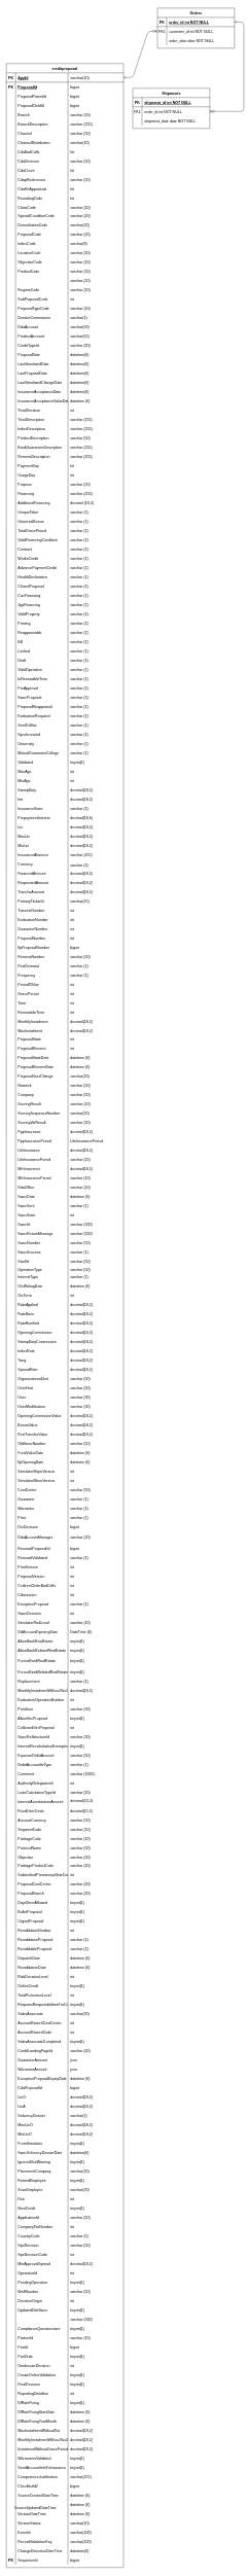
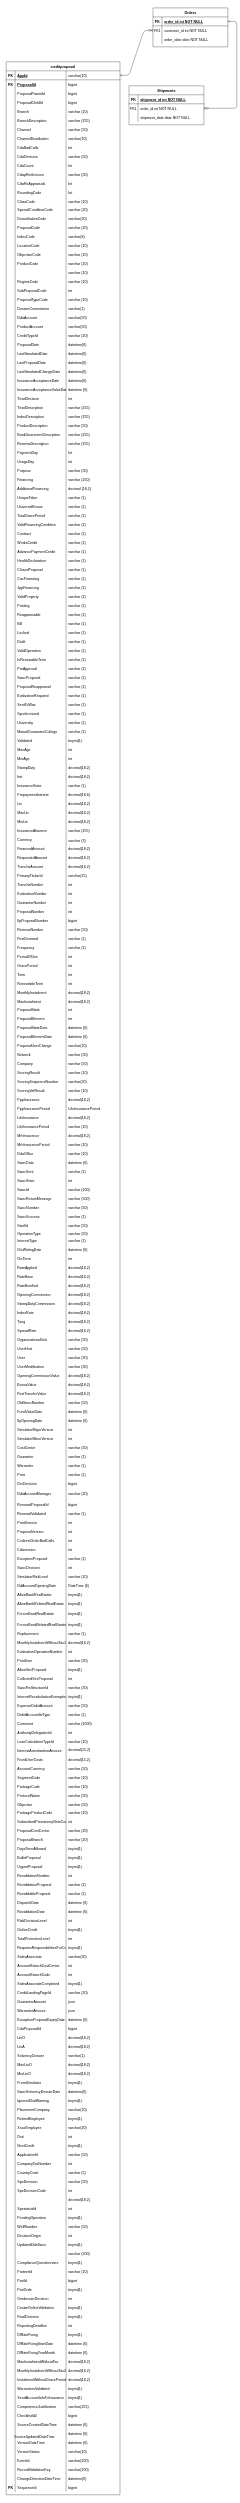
- <mxCell id="970" value="MinApprovalSpread" style="shape=partialRectangle;overflow=hidden;connectable=0;fillColor=none;top=0;left=0;bottom=0;right=0;align=left;spacingLeft=6;fontStyle=0" parent="968" vertex="1"><mxGeometry x="30" width="170" height="30" as="geometry"><mxRectangle width="170" height="30" as="alternateBounds" /></mxGeometry></mxCell>
